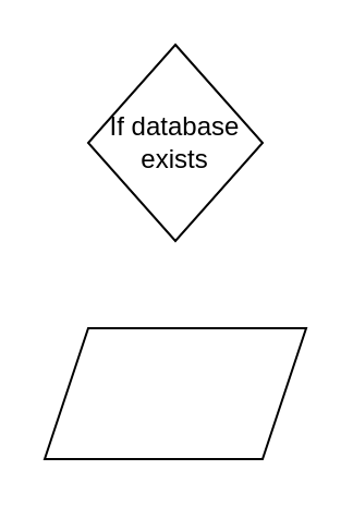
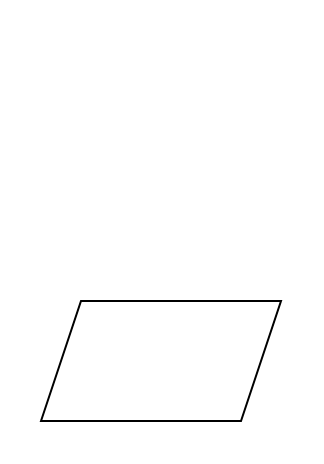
- <mxCell id="2" value="If database exists" style="rhombus;whiteSpace=wrap;html=1;" vertex="1" parent="1"><mxGeometry x="40" y="20" width="80" height="90" as="geometry" /></mxCell>
